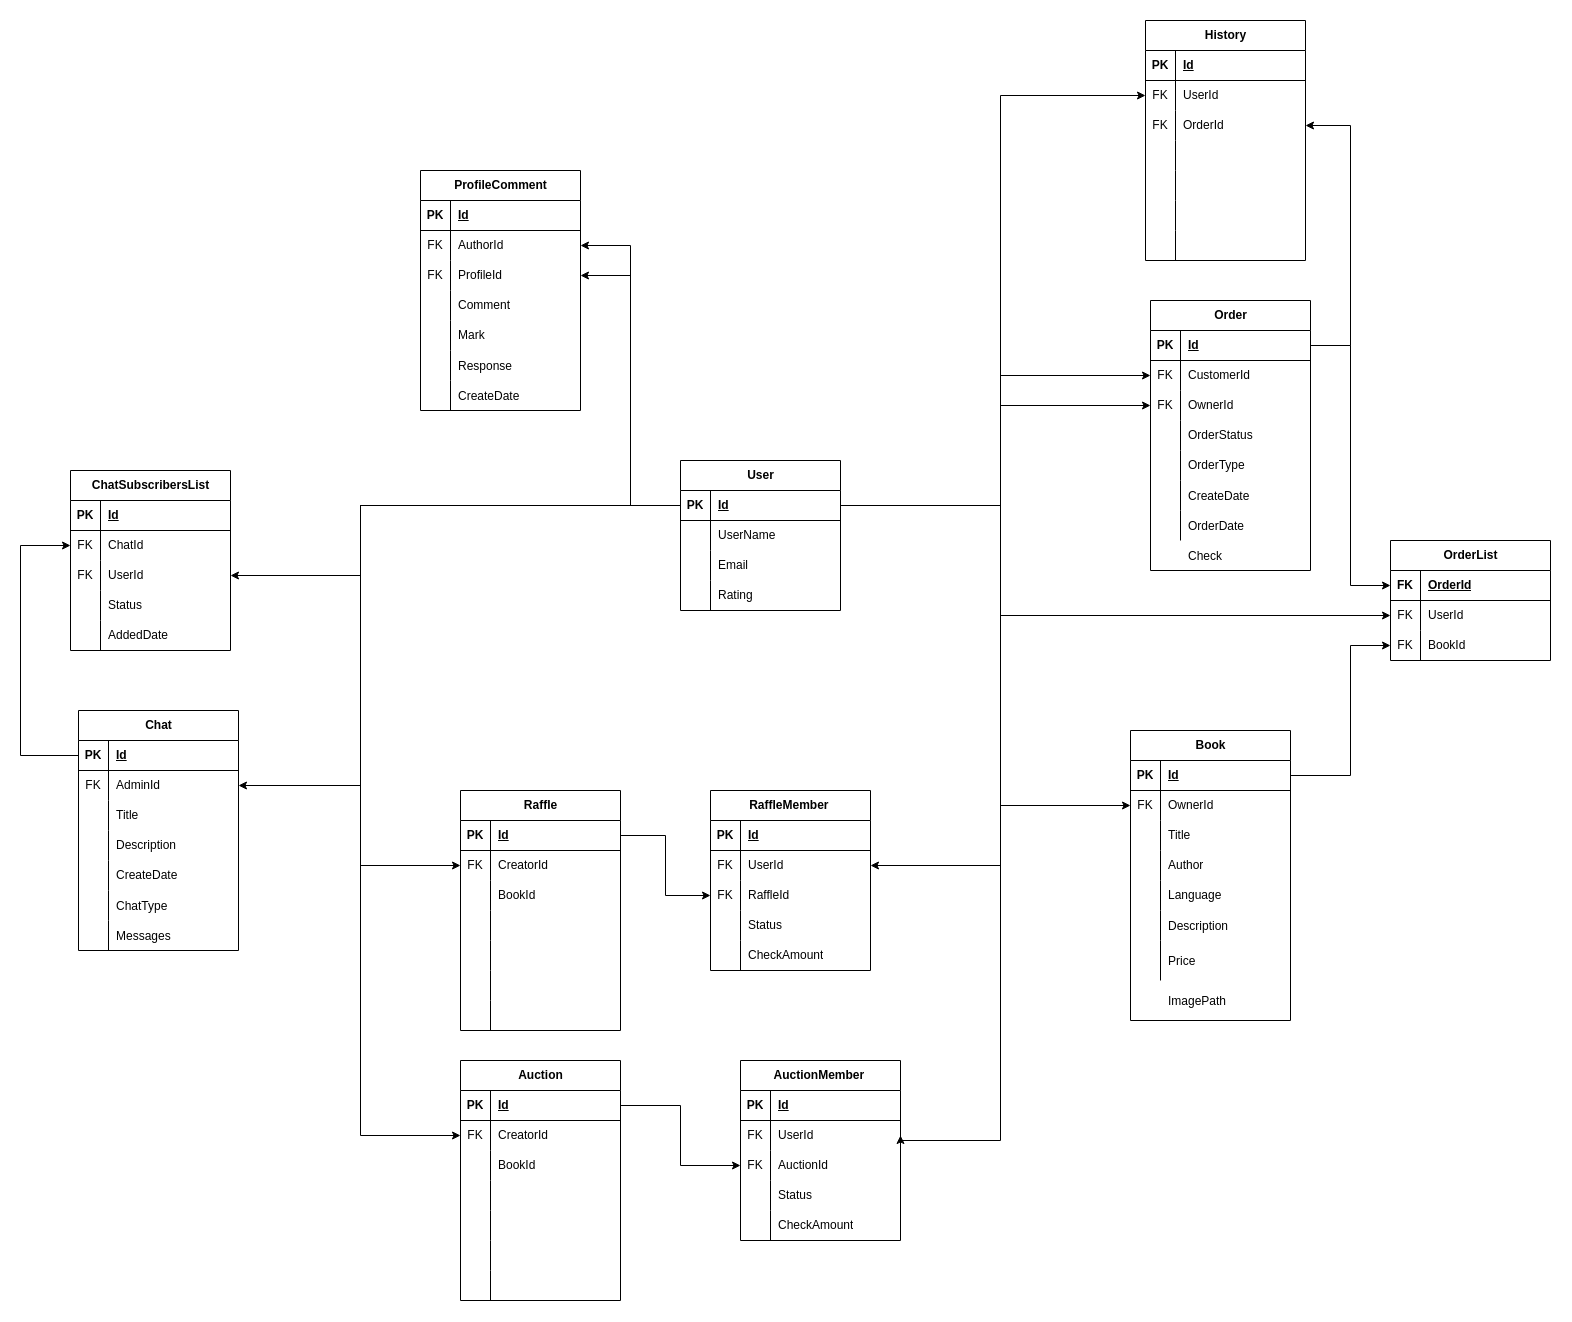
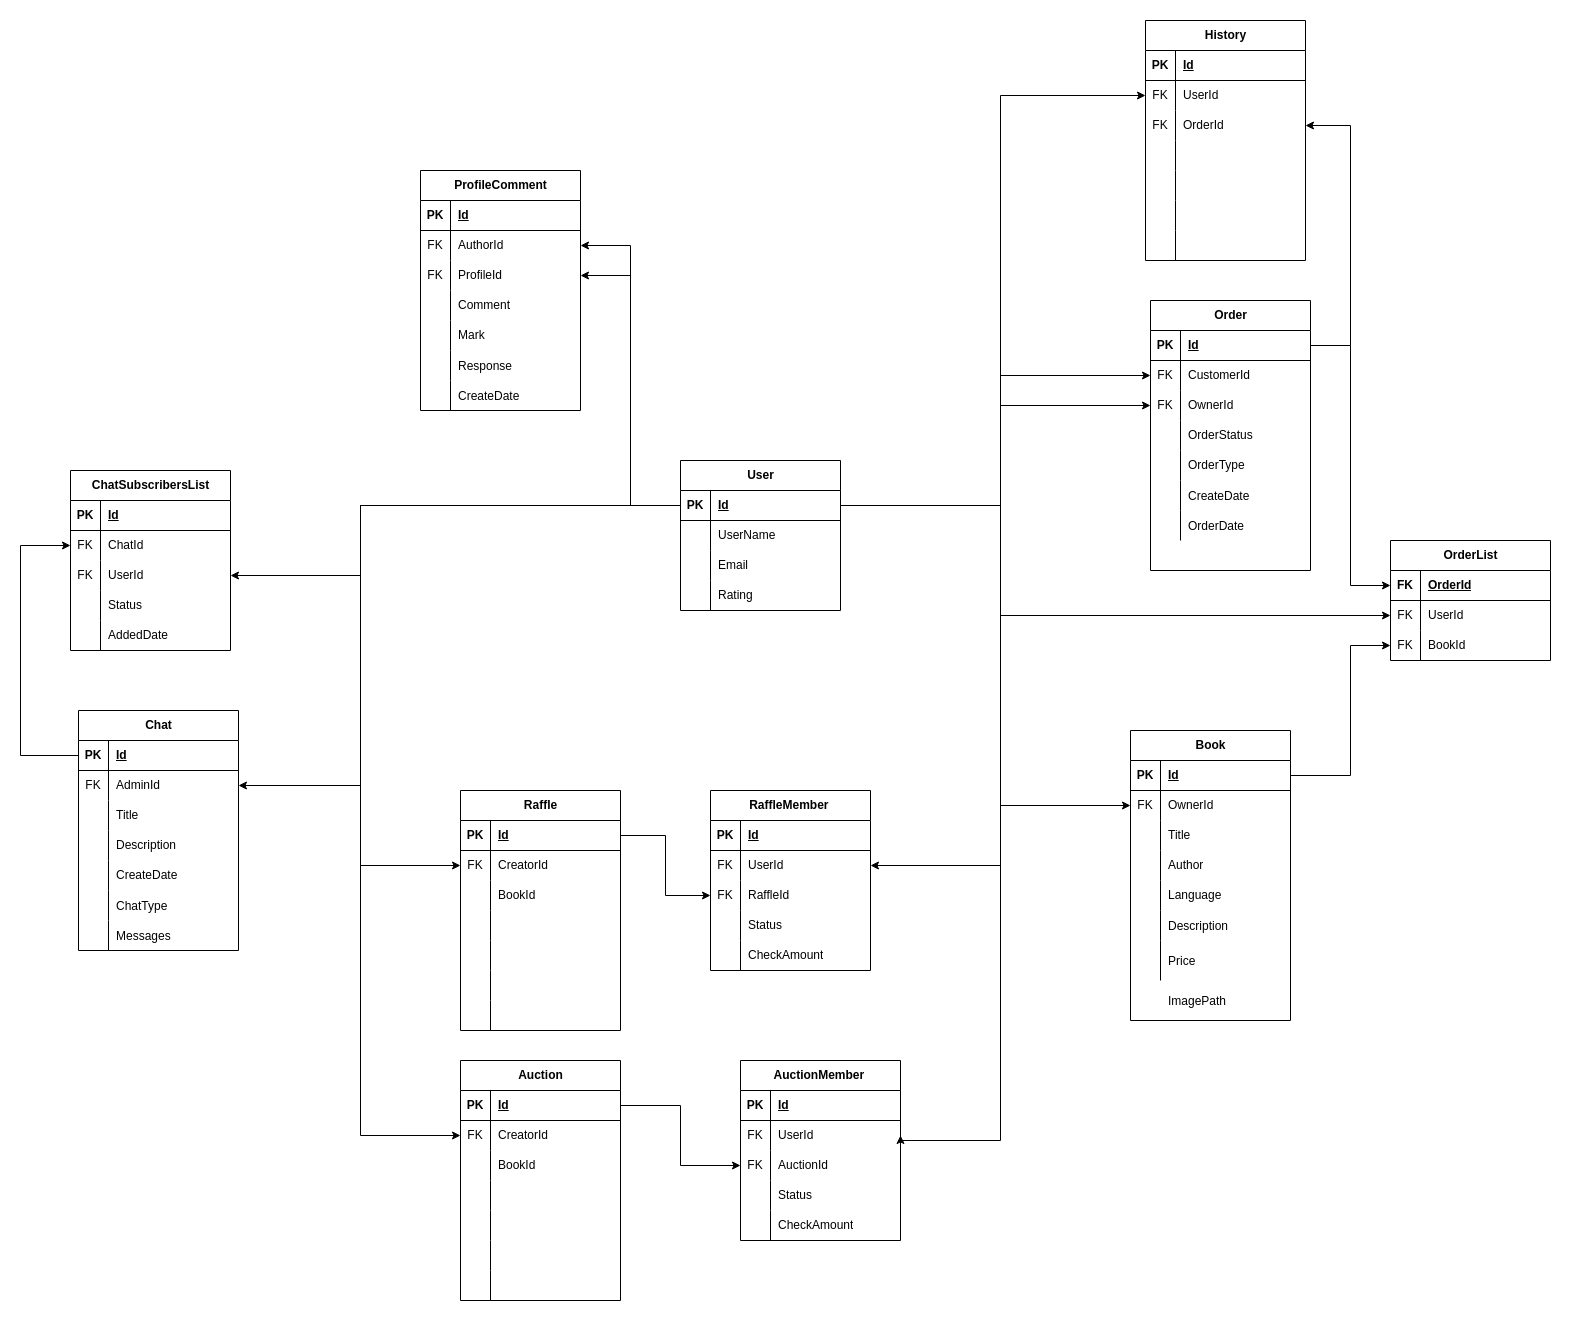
- <mxCell id="99" value="Check" style="shape=partialRectangle;connectable=0;fillColor=none;top=0;left=0;bottom=0;right=0;align=left;spacingLeft=6;overflow=hidden;" parent="1" vertex="1"><mxGeometry x="1180" y="540" width="130" height="30" as="geometry"><mxRectangle width="130" height="30" as="alternateBounds" /></mxGeometry></mxCell>
